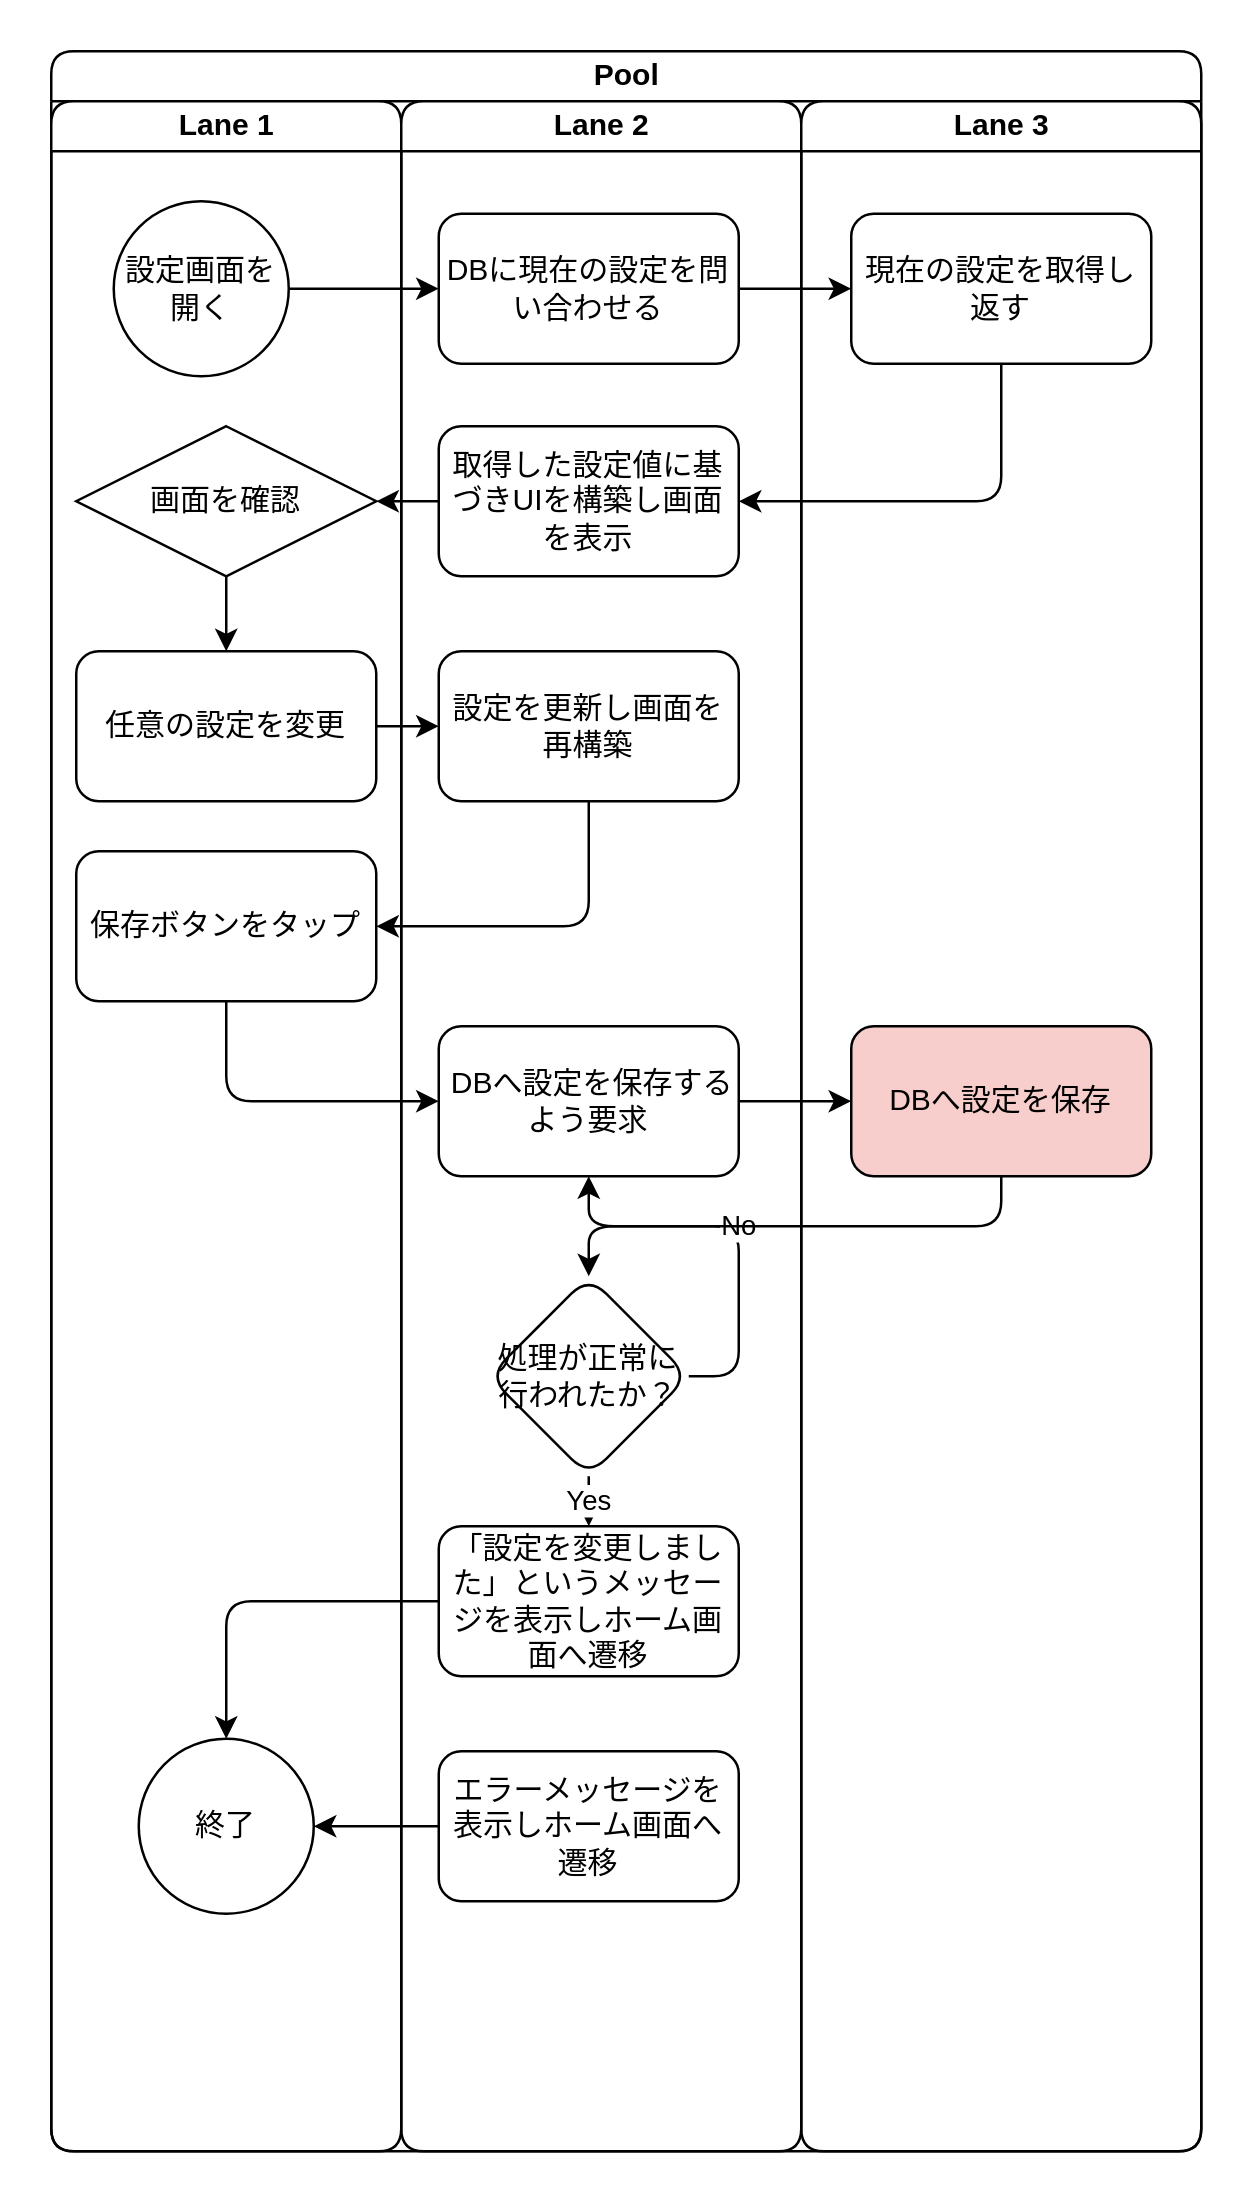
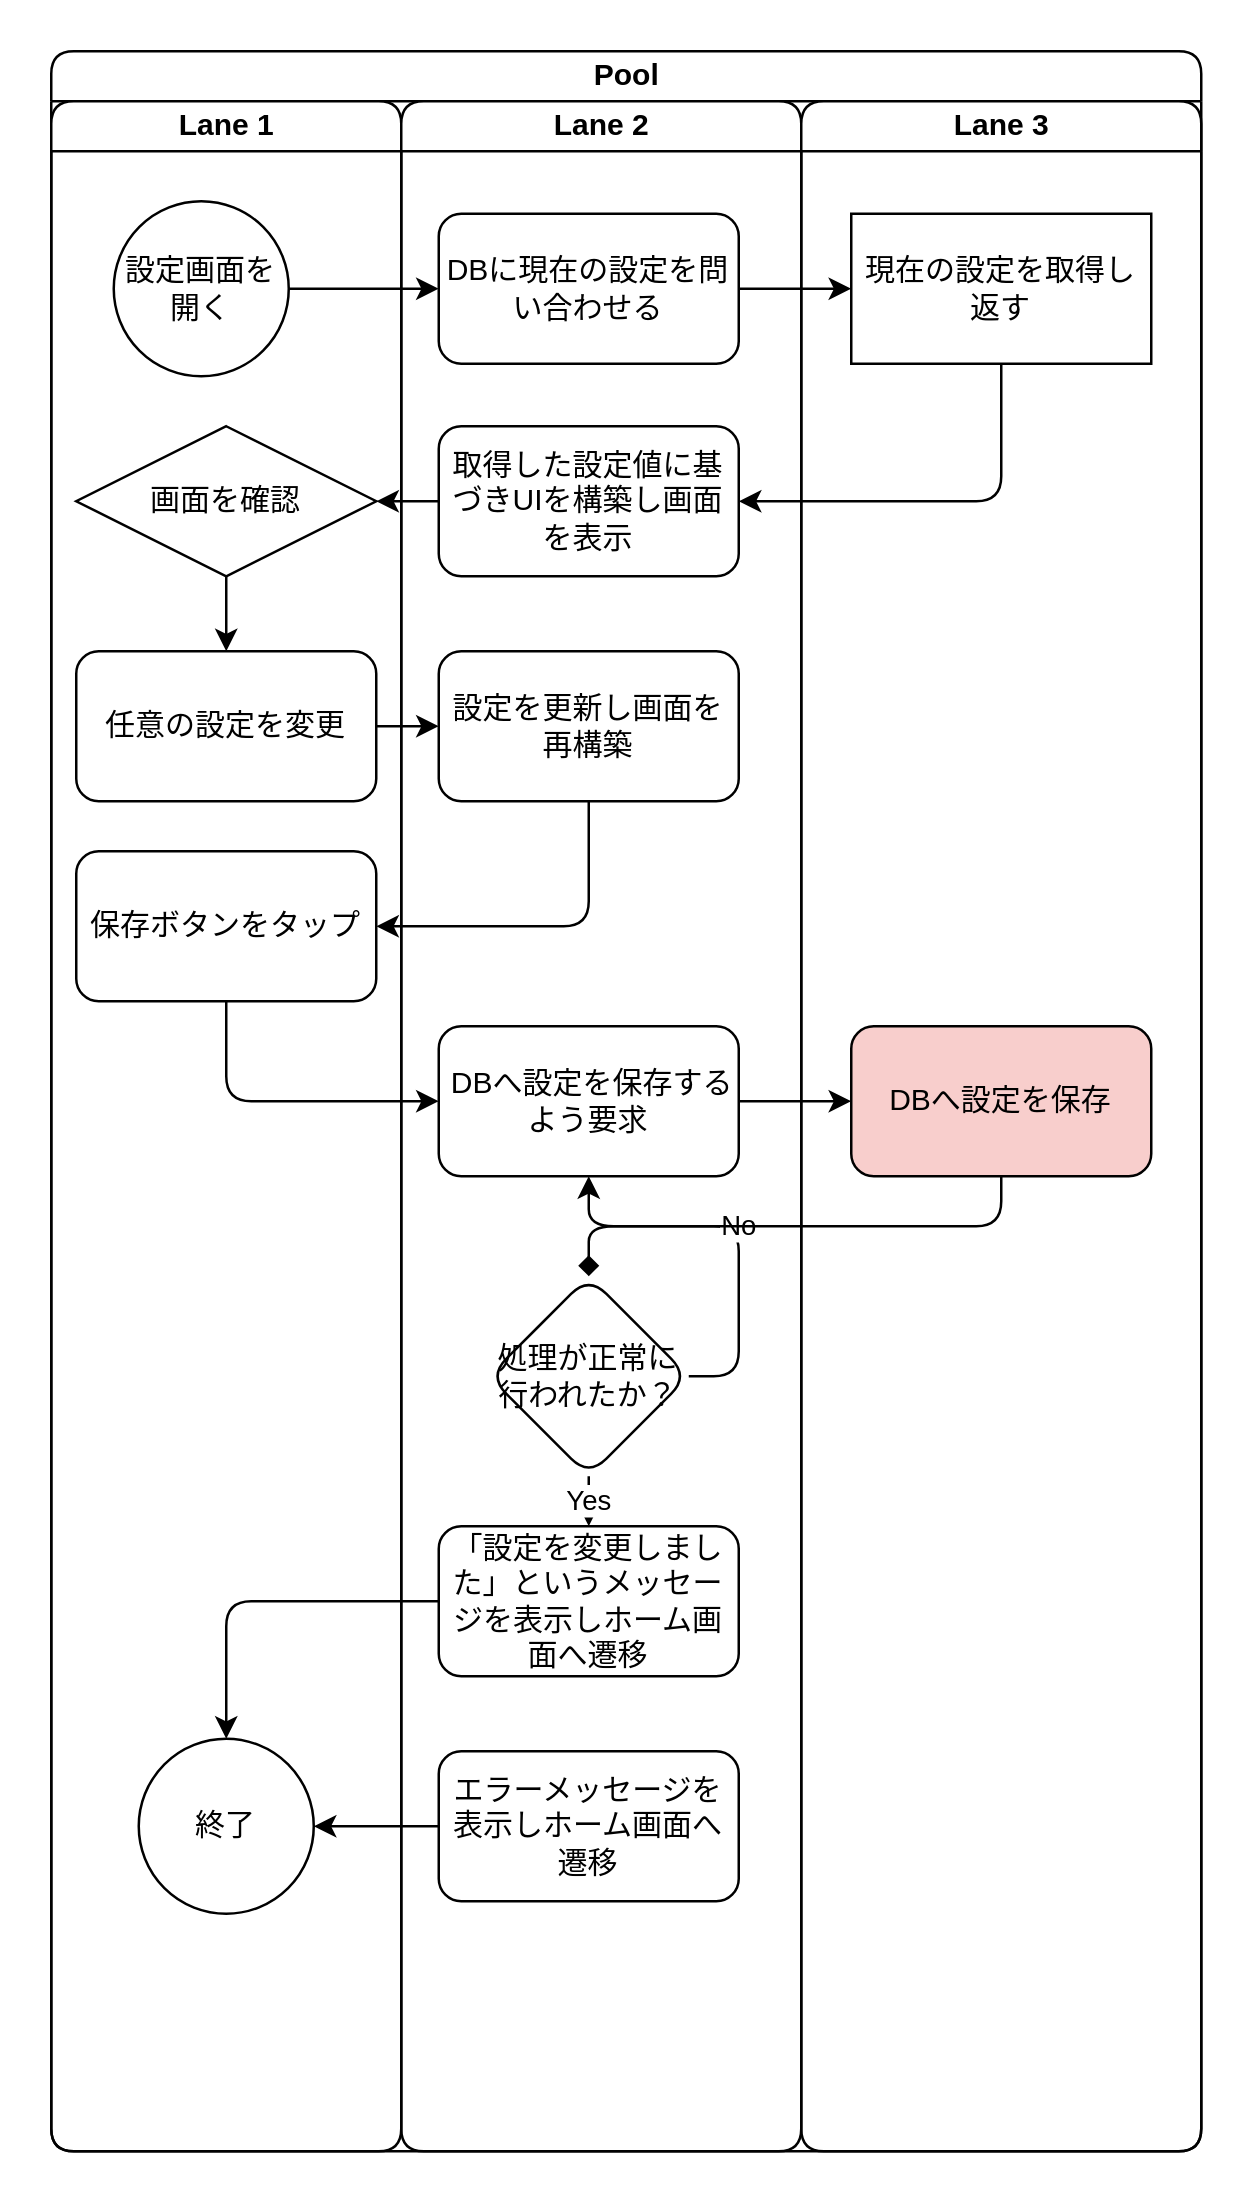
- <mxCell id="28" value="現在の設定を取得し返す" style="whiteSpace=wrap;html=1;rounded=1;" vertex="1" parent="27"><mxGeometry x="20.0" y="45" width="120" height="60" as="geometry" /></mxCell>
+ <mxCell id="28" value="現在の設定を取得し返す" style="whiteSpace=wrap;html=1;rounded=0;" vertex="1" parent="27"><mxGeometry x="20.0" y="45" width="120" height="60" as="geometry" /></mxCell>
- <mxCell id="31" style="edgeStyle=orthogonalEdgeStyle;rounded=1;orthogonalLoop=1;jettySize=auto;html=1;exitX=0.5;exitY=1;exitDx=0;exitDy=0;" edge="1" parent="2" source="29" target="17"><mxGeometry relative="1" as="geometry" /></mxCell>
+ <mxCell id="31" style="edgeStyle=orthogonalEdgeStyle;rounded=1;orthogonalLoop=1;jettySize=auto;html=1;exitX=0.5;exitY=1;exitDx=0;exitDy=0;endArrow=diamond;" edge="1" parent="2" source="29" target="17"><mxGeometry relative="1" as="geometry" /></mxCell>
